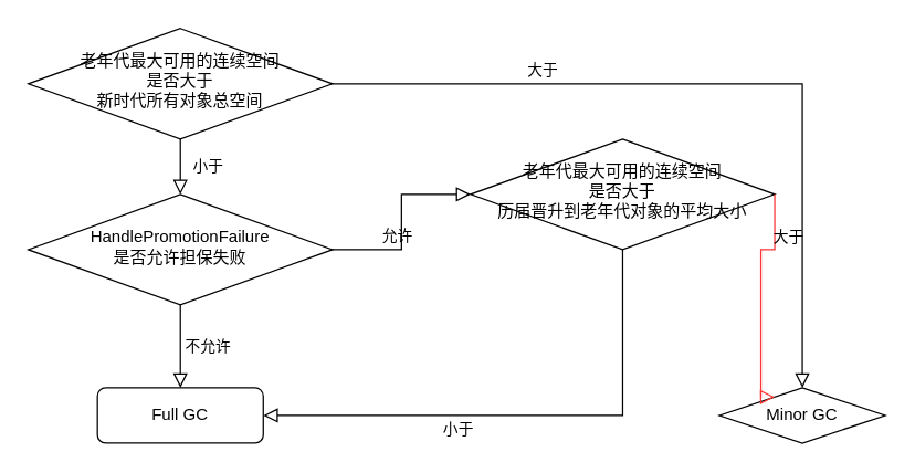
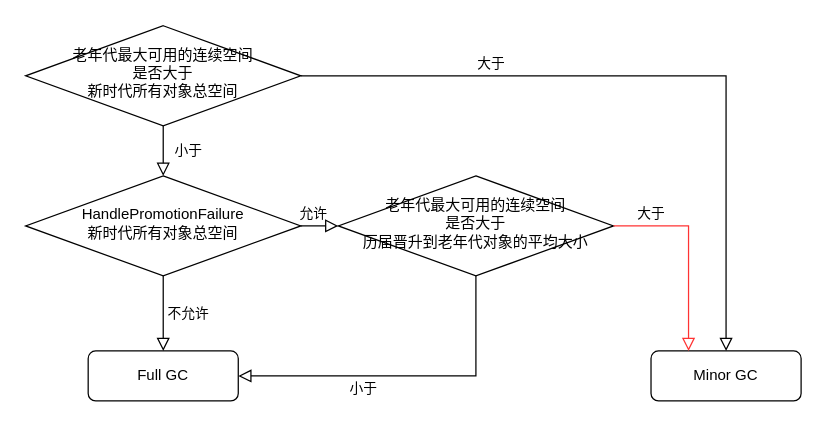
- <mxCell id="10" value="老年代最大可用的连续空间&lt;br&gt;是否大于&lt;br&gt;历届晋升到老年代对象的平均大小" style="rhombus;whiteSpace=wrap;html=1;shadow=0;fontFamily=Helvetica;fontSize=12;align=center;strokeWidth=1;spacing=6;spacingTop=-4;" vertex="1" parent="1"><mxGeometry x="340" y="100" width="220" height="80" as="geometry" /></mxCell>
+ <mxCell id="10" value="老年代最大可用的连续空间&lt;br&gt;是否大于&lt;br&gt;历届晋升到老年代对象的平均大小" style="rhombus;whiteSpace=wrap;html=1;shadow=0;fontFamily=Helvetica;fontSize=12;align=center;strokeWidth=1;spacing=6;spacingTop=-4;" vertex="1" parent="1"><mxGeometry x="270" y="140" width="220" height="80" as="geometry" /></mxCell>
- <mxCell id="6" value="HandlePromotionFailure&lt;br&gt;是否允许担保失败" style="rhombus;whiteSpace=wrap;html=1;shadow=0;fontFamily=Helvetica;fontSize=12;align=center;strokeWidth=1;spacing=6;spacingTop=-4;" parent="1" vertex="1"><mxGeometry x="20" y="140" width="220" height="80" as="geometry" /></mxCell>
+ <mxCell id="6" value="HandlePromotionFailure&lt;br&gt;新时代所有对象总空间" style="rhombus;whiteSpace=wrap;html=1;shadow=0;fontFamily=Helvetica;fontSize=12;align=center;strokeWidth=1;spacing=6;spacingTop=-4;" parent="1" vertex="1"><mxGeometry x="20" y="140" width="220" height="80" as="geometry" /></mxCell>
- <mxCell id="8" value="Minor GC" style="rhombus;whiteSpace=wrap;html=1;fontSize=12;glass=0;strokeWidth=1;shadow=0;" parent="1" vertex="1"><mxGeometry x="520" y="280" width="120" height="40" as="geometry" /></mxCell>
+ <mxCell id="8" value="Minor GC" style="rounded=1;whiteSpace=wrap;html=1;fontSize=12;glass=0;strokeWidth=1;shadow=0;" parent="1" vertex="1"><mxGeometry x="520" y="280" width="120" height="40" as="geometry" /></mxCell>
